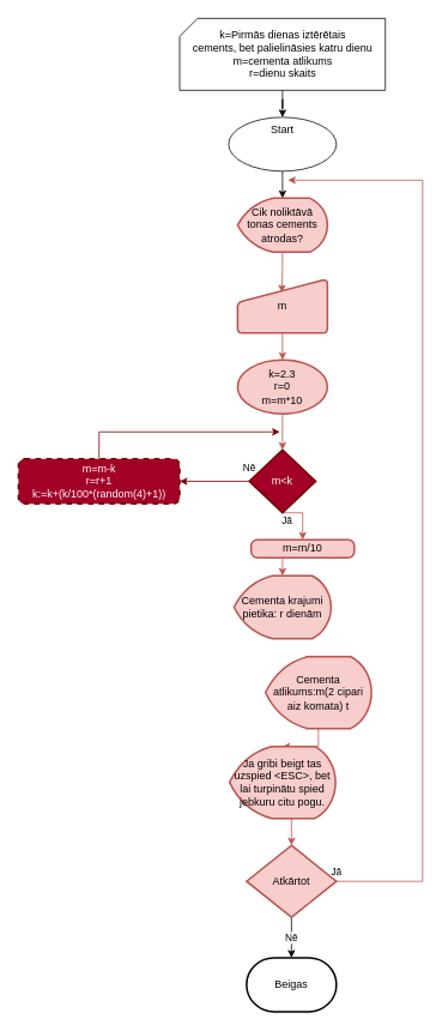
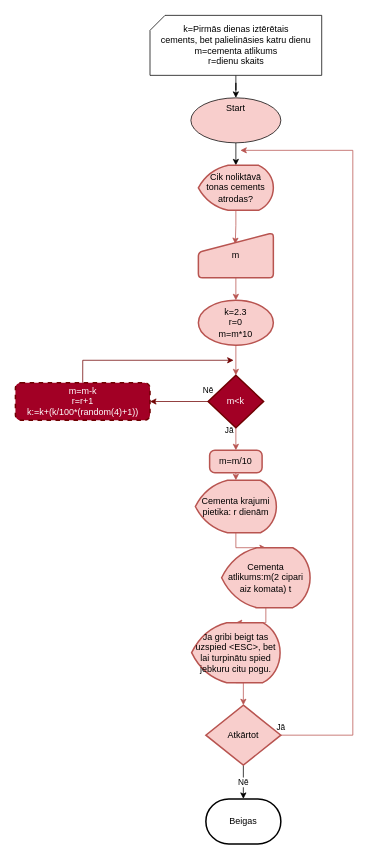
- <mxCell id="5" value="Start" style="ellipse;whiteSpace=wrap;html=1;verticalAlign=top;arcSize=12;" parent="1" vertex="1"><mxGeometry x="254" y="130" width="120" height="60" as="geometry" /></mxCell>
+ <mxCell id="5" value="Start" style="ellipse;whiteSpace=wrap;html=1;verticalAlign=top;arcSize=12;fillColor=#f8cecc;" parent="1" vertex="1"><mxGeometry x="254" y="130" width="120" height="60" as="geometry" /></mxCell>
- <mxCell id="16" value="m=m/10" style="rounded=1;whiteSpace=wrap;html=1;absoluteArcSize=1;arcSize=14;strokeWidth=2;fillColor=#f8cecc;strokeColor=#b85450;" parent="1" vertex="1"><mxGeometry x="279" y="600" width="115" height="20" as="geometry" /></mxCell>
+ <mxCell id="16" value="m=m/10" style="rounded=1;whiteSpace=wrap;html=1;absoluteArcSize=1;arcSize=14;strokeWidth=2;fillColor=#f8cecc;strokeColor=#b85450;" parent="1" vertex="1"><mxGeometry x="279" y="600" width="70" height="30" as="geometry" /></mxCell>
+ <mxCell id="17" style="edgeStyle=orthogonalEdgeStyle;rounded=0;orthogonalLoop=1;jettySize=auto;html=1;exitX=0.5;exitY=1;exitDx=0;exitDy=0;exitPerimeter=0;entryX=0.5;entryY=0;entryDx=0;entryDy=0;entryPerimeter=0;fillColor=#f8cecc;strokeColor=#b85450;" parent="1" source="18" target="20" edge="1"><mxGeometry relative="1" as="geometry" /></mxCell>
